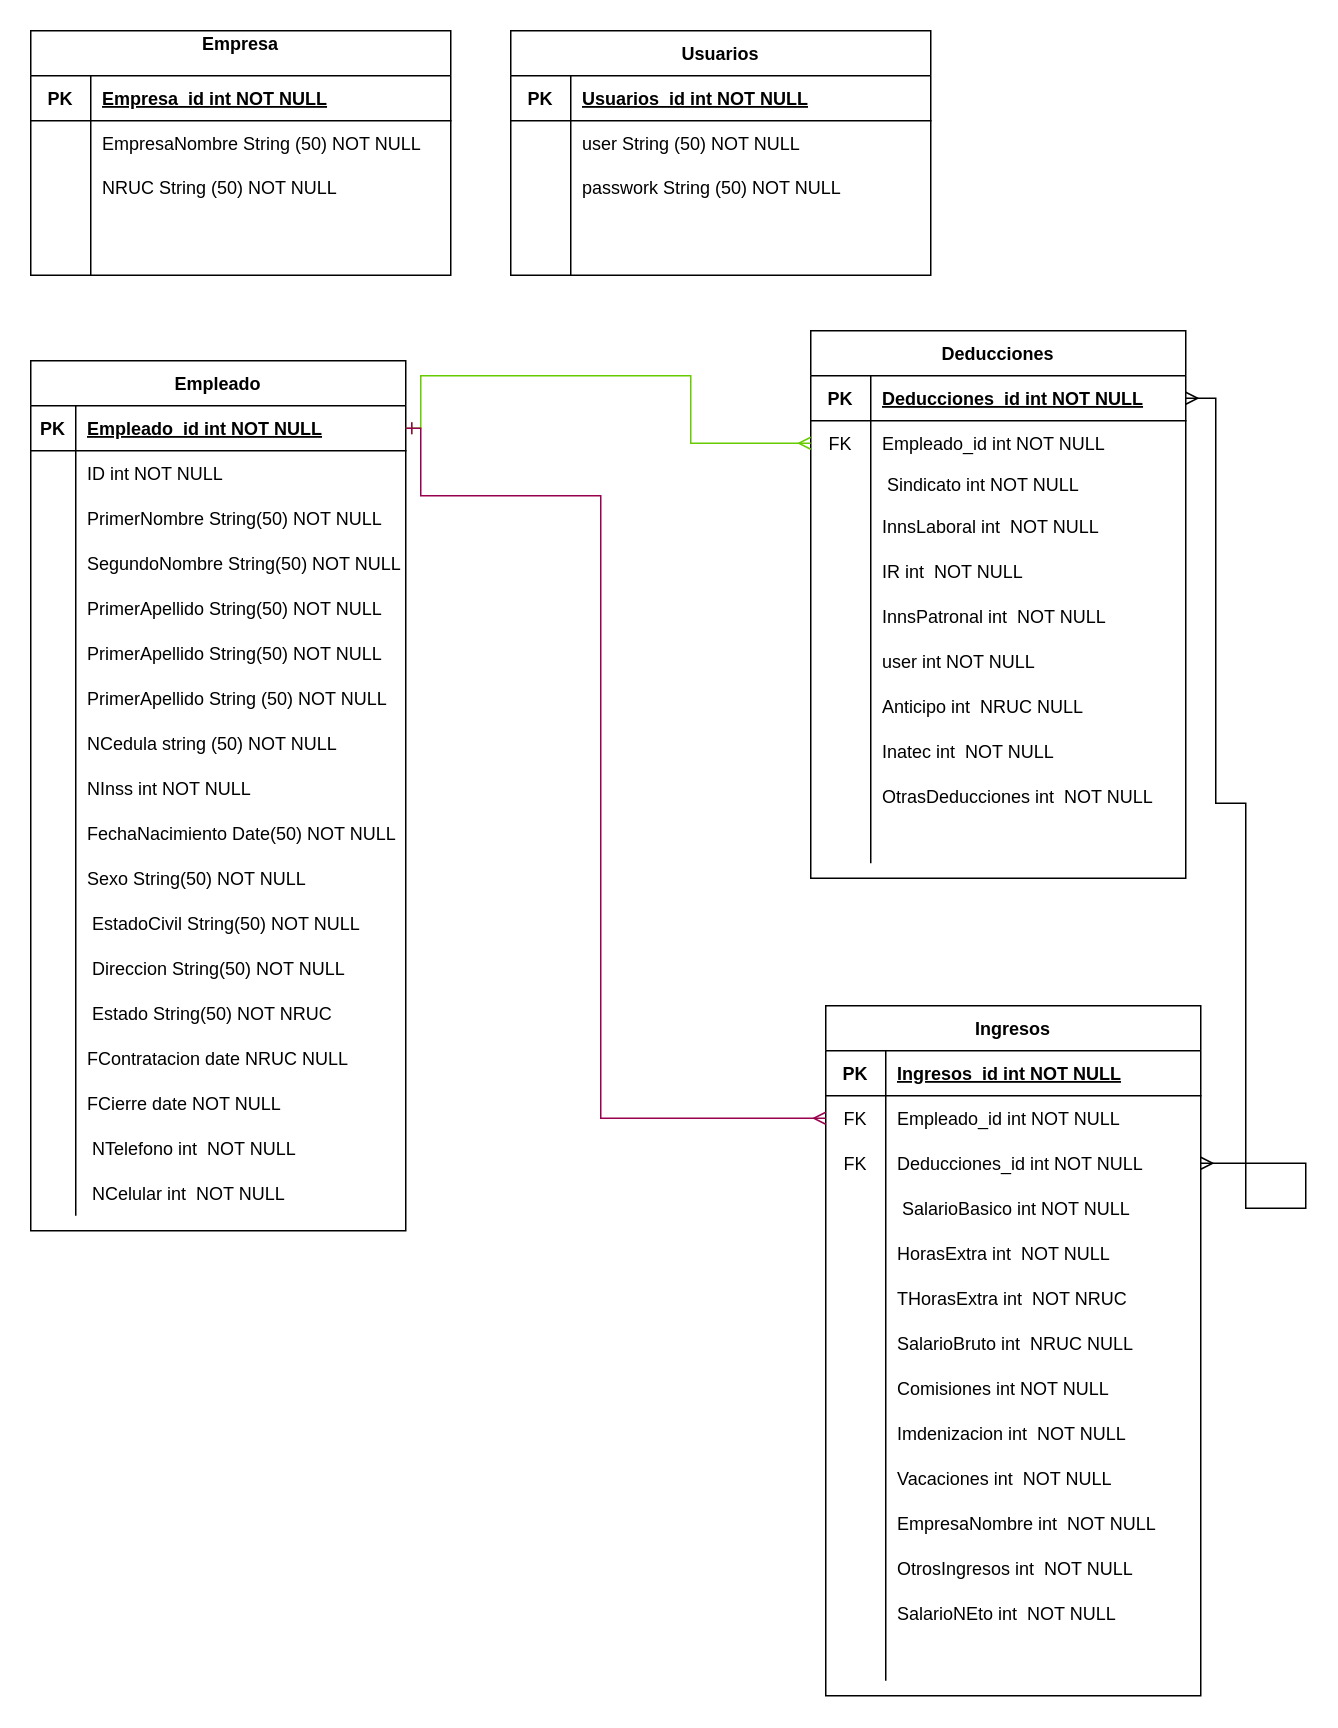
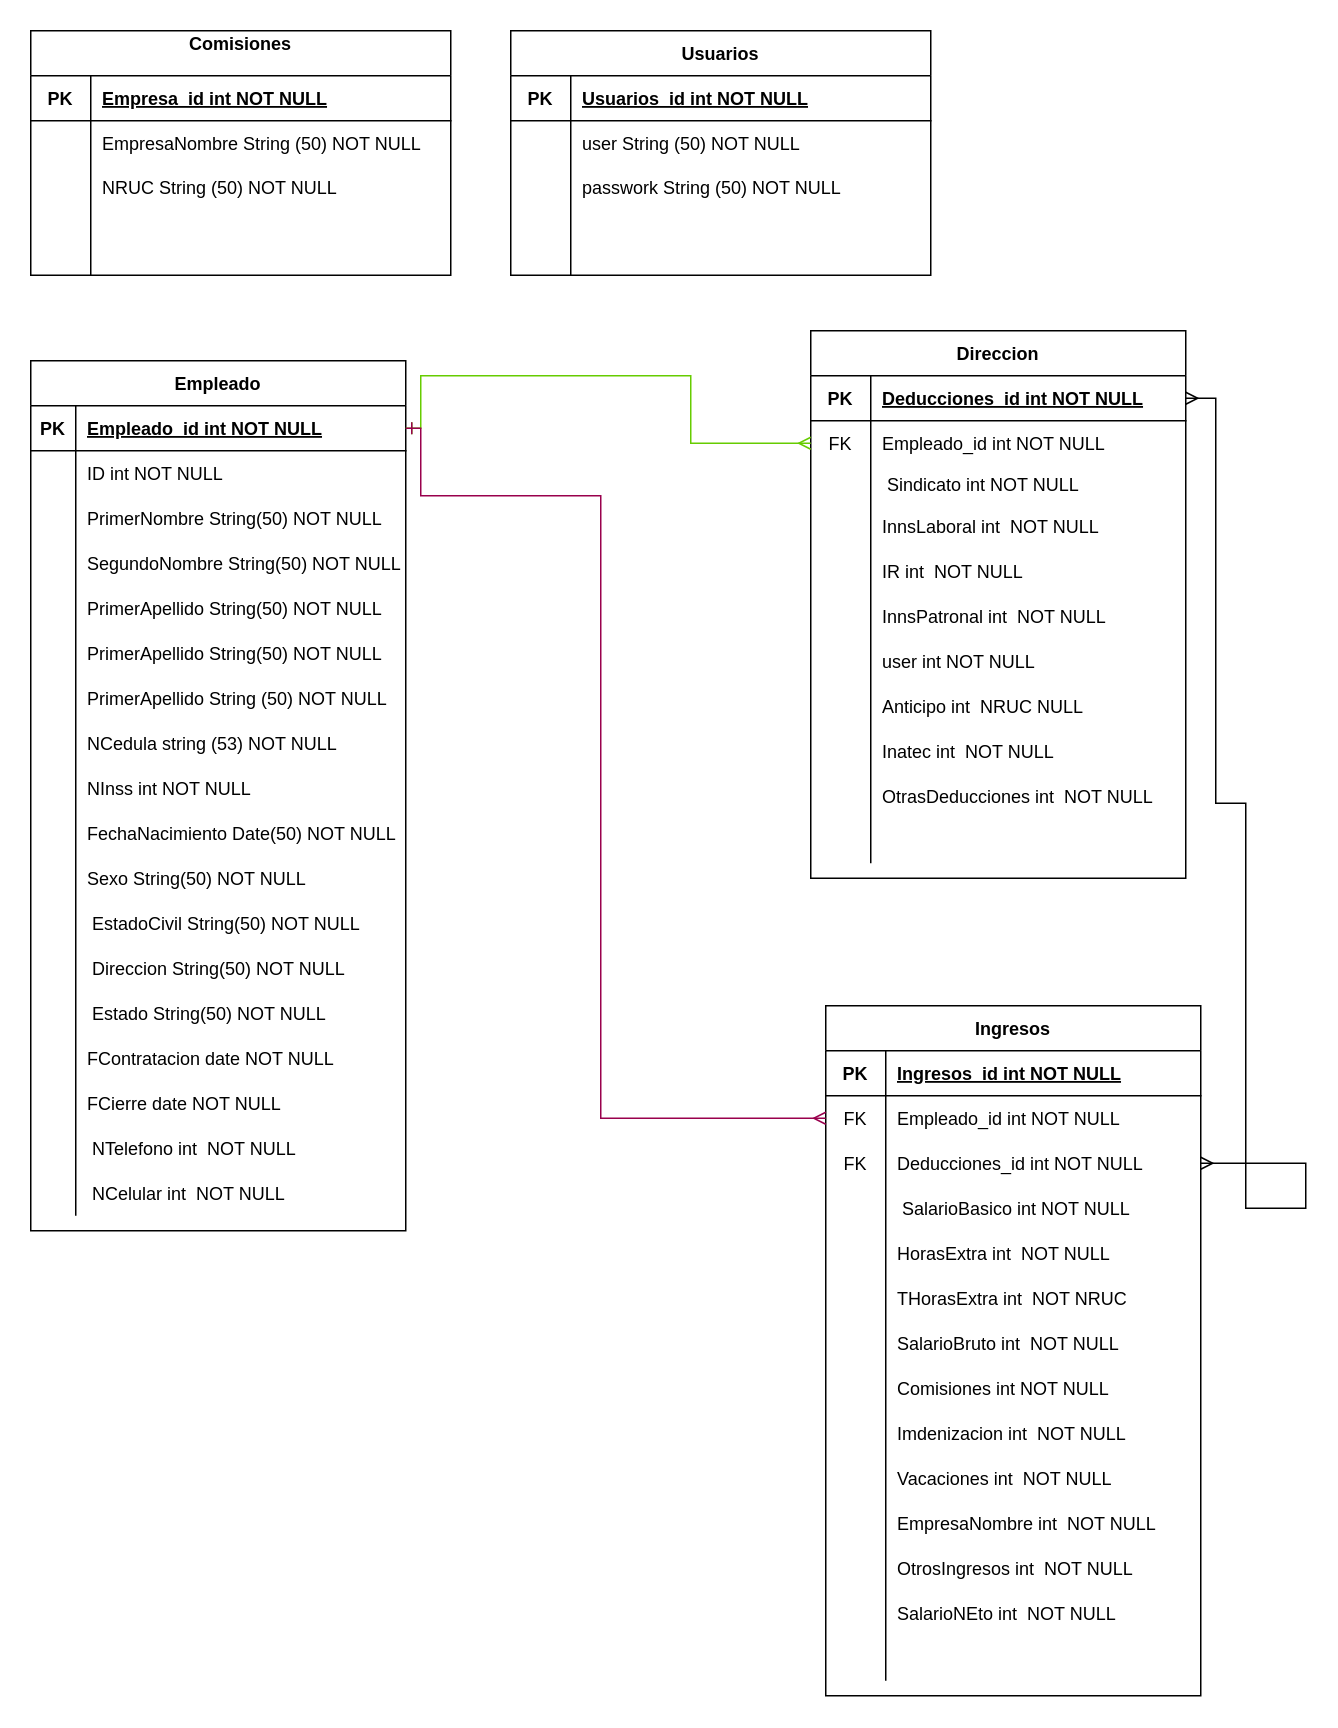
- <mxCell id="137" value="Empresa&#10;" style="shape=table;startSize=30;container=1;collapsible=1;childLayout=tableLayout;fixedRows=1;rowLines=0;fontStyle=1;align=center;resizeLast=1;" parent="1" vertex="1"><mxGeometry x="20" y="20" width="280" height="163" as="geometry" /></mxCell>
+ <mxCell id="137" value="Comisiones&#10;" style="shape=table;startSize=30;container=1;collapsible=1;childLayout=tableLayout;fixedRows=1;rowLines=0;fontStyle=1;align=center;resizeLast=1;" parent="1" vertex="1"><mxGeometry x="20" y="20" width="280" height="163" as="geometry" /></mxCell>
- <mxCell id="57" value="Deducciones" style="shape=table;startSize=30;container=1;collapsible=1;childLayout=tableLayout;fixedRows=1;rowLines=0;fontStyle=1;align=center;resizeLast=1;" parent="1" vertex="1"><mxGeometry x="540" y="220" width="250" height="365" as="geometry" /></mxCell>
+ <mxCell id="57" value="Direccion" style="shape=table;startSize=30;container=1;collapsible=1;childLayout=tableLayout;fixedRows=1;rowLines=0;fontStyle=1;align=center;resizeLast=1;" parent="1" vertex="1"><mxGeometry x="540" y="220" width="250" height="365" as="geometry" /></mxCell>
- <mxCell id="26" value="NCedula string (50) NOT NULL" style="shape=partialRectangle;overflow=hidden;connectable=0;fillColor=none;top=0;left=0;bottom=0;right=0;align=left;spacingLeft=6;" parent="24" vertex="1"><mxGeometry x="30" width="220" height="30" as="geometry"><mxRectangle width="220" height="30" as="alternateBounds" /></mxGeometry></mxCell>
+ <mxCell id="26" value="NCedula string (53) NOT NULL" style="shape=partialRectangle;overflow=hidden;connectable=0;fillColor=none;top=0;left=0;bottom=0;right=0;align=left;spacingLeft=6;" parent="24" vertex="1"><mxGeometry x="30" width="220" height="30" as="geometry"><mxRectangle width="220" height="30" as="alternateBounds" /></mxGeometry></mxCell>
- <mxCell id="44" value=" Estado String(50) NOT NRUC" style="shape=partialRectangle;overflow=hidden;connectable=0;fillColor=none;top=0;left=0;bottom=0;right=0;align=left;spacingLeft=6;" parent="42" vertex="1"><mxGeometry x="30" width="220" height="30" as="geometry"><mxRectangle width="220" height="30" as="alternateBounds" /></mxGeometry></mxCell>
+ <mxCell id="44" value=" Estado String(50) NOT NULL" style="shape=partialRectangle;overflow=hidden;connectable=0;fillColor=none;top=0;left=0;bottom=0;right=0;align=left;spacingLeft=6;" parent="42" vertex="1"><mxGeometry x="30" width="220" height="30" as="geometry"><mxRectangle width="220" height="30" as="alternateBounds" /></mxGeometry></mxCell>
- <mxCell id="47" value="FContratacion date NRUC NULL" style="shape=partialRectangle;overflow=hidden;connectable=0;fillColor=none;top=0;left=0;bottom=0;right=0;align=left;spacingLeft=6;" parent="45" vertex="1"><mxGeometry x="30" width="220" height="30" as="geometry"><mxRectangle width="220" height="30" as="alternateBounds" /></mxGeometry></mxCell>
+ <mxCell id="47" value="FContratacion date NOT NULL" style="shape=partialRectangle;overflow=hidden;connectable=0;fillColor=none;top=0;left=0;bottom=0;right=0;align=left;spacingLeft=6;" parent="45" vertex="1"><mxGeometry x="30" width="220" height="30" as="geometry"><mxRectangle width="220" height="30" as="alternateBounds" /></mxGeometry></mxCell>
- <mxCell id="112" value="SalarioBruto int  NRUC NULL" style="shape=partialRectangle;overflow=hidden;connectable=0;fillColor=none;top=0;left=0;bottom=0;right=0;align=left;spacingLeft=6;" parent="110" vertex="1"><mxGeometry x="40" width="210" height="30" as="geometry"><mxRectangle width="210" height="30" as="alternateBounds" /></mxGeometry></mxCell>
+ <mxCell id="112" value="SalarioBruto int  NOT NULL" style="shape=partialRectangle;overflow=hidden;connectable=0;fillColor=none;top=0;left=0;bottom=0;right=0;align=left;spacingLeft=6;" parent="110" vertex="1"><mxGeometry x="40" width="210" height="30" as="geometry"><mxRectangle width="210" height="30" as="alternateBounds" /></mxGeometry></mxCell>
